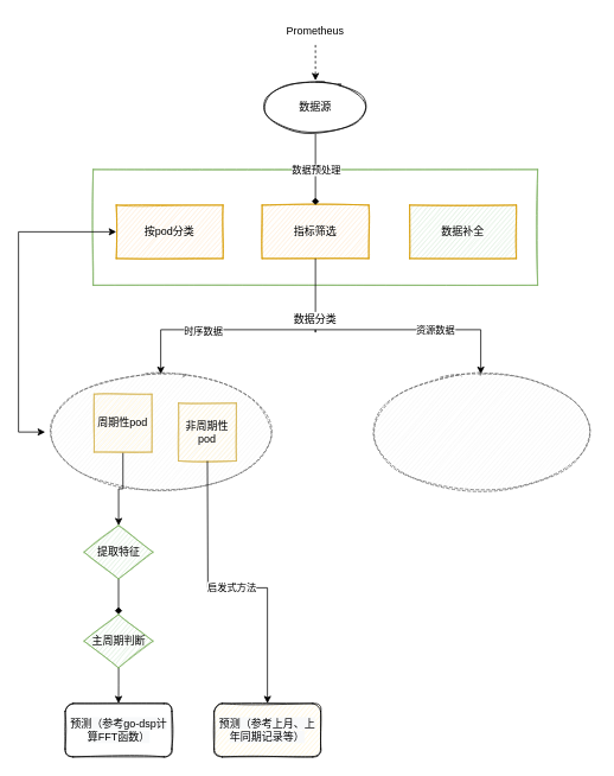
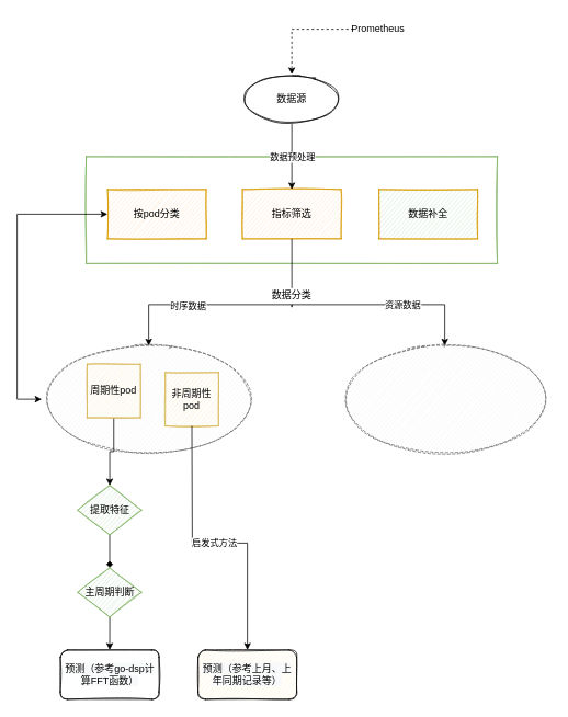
- <mxCell id="3" value="Prometheus" style="text;html=1;strokeColor=none;fillColor=none;align=center;verticalAlign=middle;whiteSpace=wrap;rounded=0;" vertex="1" parent="1"><mxGeometry x="324" y="20" width="60" height="30" as="geometry" /></mxCell>
+ <mxCell id="3" value="Prometheus" style="text;html=1;strokeColor=none;fillColor=none;align=center;verticalAlign=middle;whiteSpace=wrap;rounded=0;" vertex="1" parent="1"><mxGeometry x="429" y="20" width="60" height="30" as="geometry" /></mxCell>
- <mxCell id="9" value="" style="endArrow=diamond;html=1;rounded=0;exitX=0.5;exitY=1;exitDx=0;exitDy=0;entryX=0.5;entryY=0;entryDx=0;entryDy=0;" edge="1" parent="1" source="4" target="7"><mxGeometry relative="1" as="geometry"><mxPoint x="324" y="160" as="sourcePoint" /><mxPoint x="424" y="160" as="targetPoint" /></mxGeometry></mxCell>
+ <mxCell id="9" value="" style="endArrow=classic;html=1;rounded=0;exitX=0.5;exitY=1;exitDx=0;exitDy=0;entryX=0.5;entryY=0;entryDx=0;entryDy=0;" edge="1" parent="1" source="4" target="7"><mxGeometry relative="1" as="geometry"><mxPoint x="324" y="160" as="sourcePoint" /><mxPoint x="424" y="160" as="targetPoint" /></mxGeometry></mxCell>
